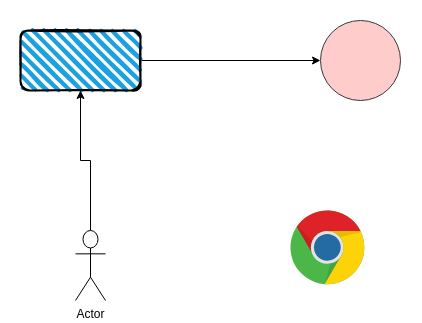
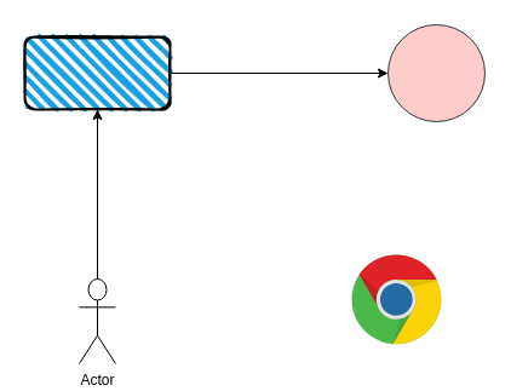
- <mxCell id="6" value="Actor" style="shape=umlActor;verticalLabelPosition=bottom;verticalAlign=top;html=1;" parent="1" vertex="1"><mxGeometry x="75" y="230" width="30" height="70" as="geometry" /></mxCell>
+ <mxCell id="6" value="Actor" style="shape=umlActor;verticalLabelPosition=bottom;verticalAlign=top;html=1;" parent="1" vertex="1"><mxGeometry x="65" y="230" width="30" height="70" as="geometry" /></mxCell>
